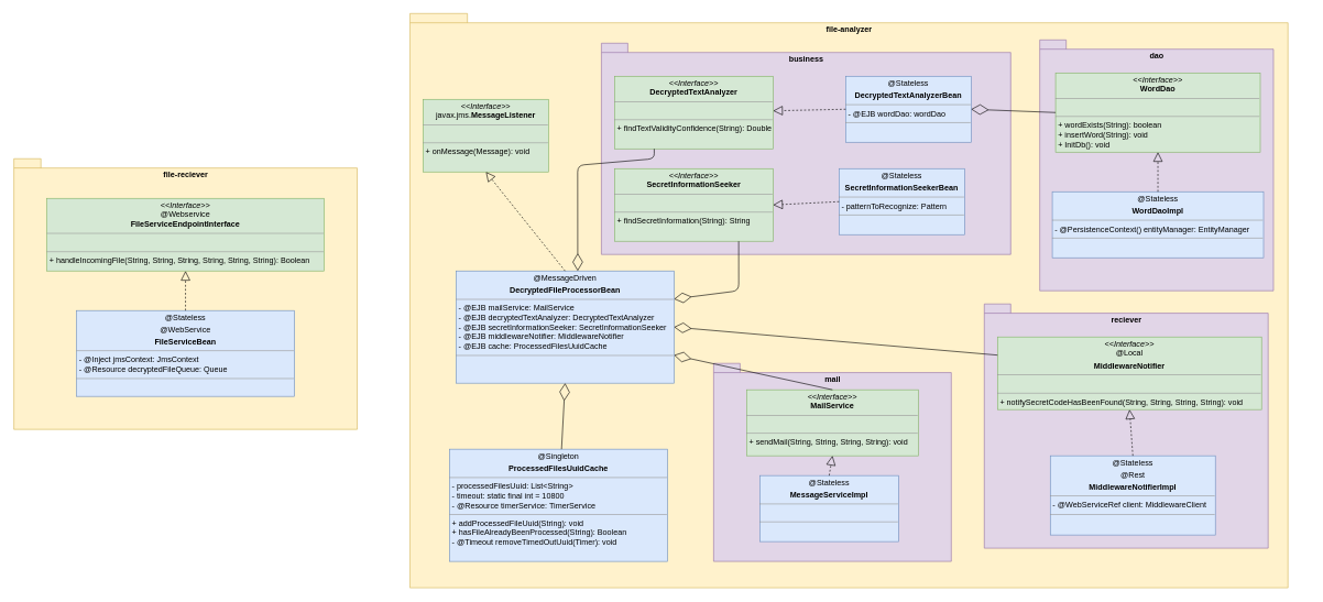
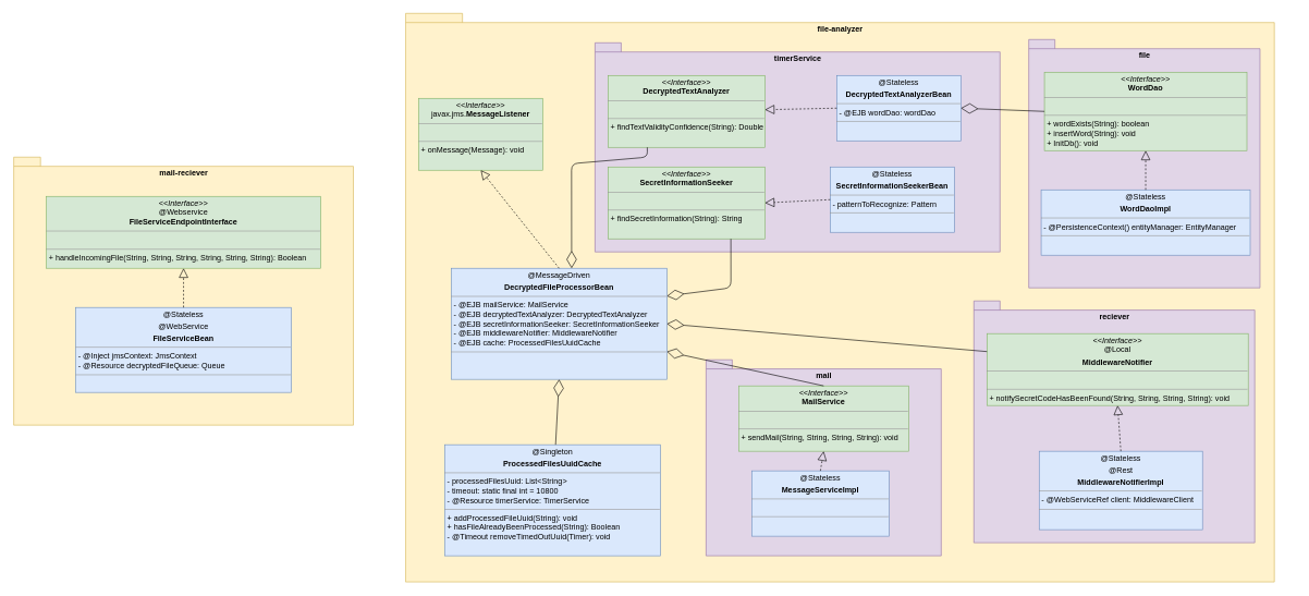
- <mxCell id="22" value="dao" style="shape=folder;fontStyle=1;spacingTop=10;tabWidth=40;tabHeight=14;tabPosition=left;html=1;fillColor=#e1d5e7;strokeColor=#9673a6;verticalAlign=top;" parent="21" vertex="1"><mxGeometry width="354" height="380" as="geometry" /></mxCell>
+ <mxCell id="22" value="file" style="shape=folder;fontStyle=1;spacingTop=10;tabWidth=40;tabHeight=14;tabPosition=left;html=1;fillColor=#e1d5e7;strokeColor=#9673a6;verticalAlign=top;" parent="21" vertex="1"><mxGeometry width="354" height="380" as="geometry" /></mxCell>
- <mxCell id="12" value="business" style="shape=folder;fontStyle=1;spacingTop=10;tabWidth=40;tabHeight=14;tabPosition=left;html=1;fillColor=#e1d5e7;strokeColor=#9673a6;verticalAlign=top;" parent="11" vertex="1"><mxGeometry width="620" height="320" as="geometry" /></mxCell>
+ <mxCell id="12" value="timerService" style="shape=folder;fontStyle=1;spacingTop=10;tabWidth=40;tabHeight=14;tabPosition=left;html=1;fillColor=#e1d5e7;strokeColor=#9673a6;verticalAlign=top;" parent="11" vertex="1"><mxGeometry width="620" height="320" as="geometry" /></mxCell>
- <mxCell id="37" value="file-reciever" style="shape=folder;fontStyle=1;spacingTop=10;tabWidth=40;tabHeight=14;tabPosition=left;html=1;fillColor=#fff2cc;strokeColor=#d6b656;verticalAlign=top;" parent="36" vertex="1"><mxGeometry width="520" height="410" as="geometry" /></mxCell>
+ <mxCell id="37" value="mail-reciever" style="shape=folder;fontStyle=1;spacingTop=10;tabWidth=40;tabHeight=14;tabPosition=left;html=1;fillColor=#fff2cc;strokeColor=#d6b656;verticalAlign=top;" parent="36" vertex="1"><mxGeometry width="520" height="410" as="geometry" /></mxCell>
